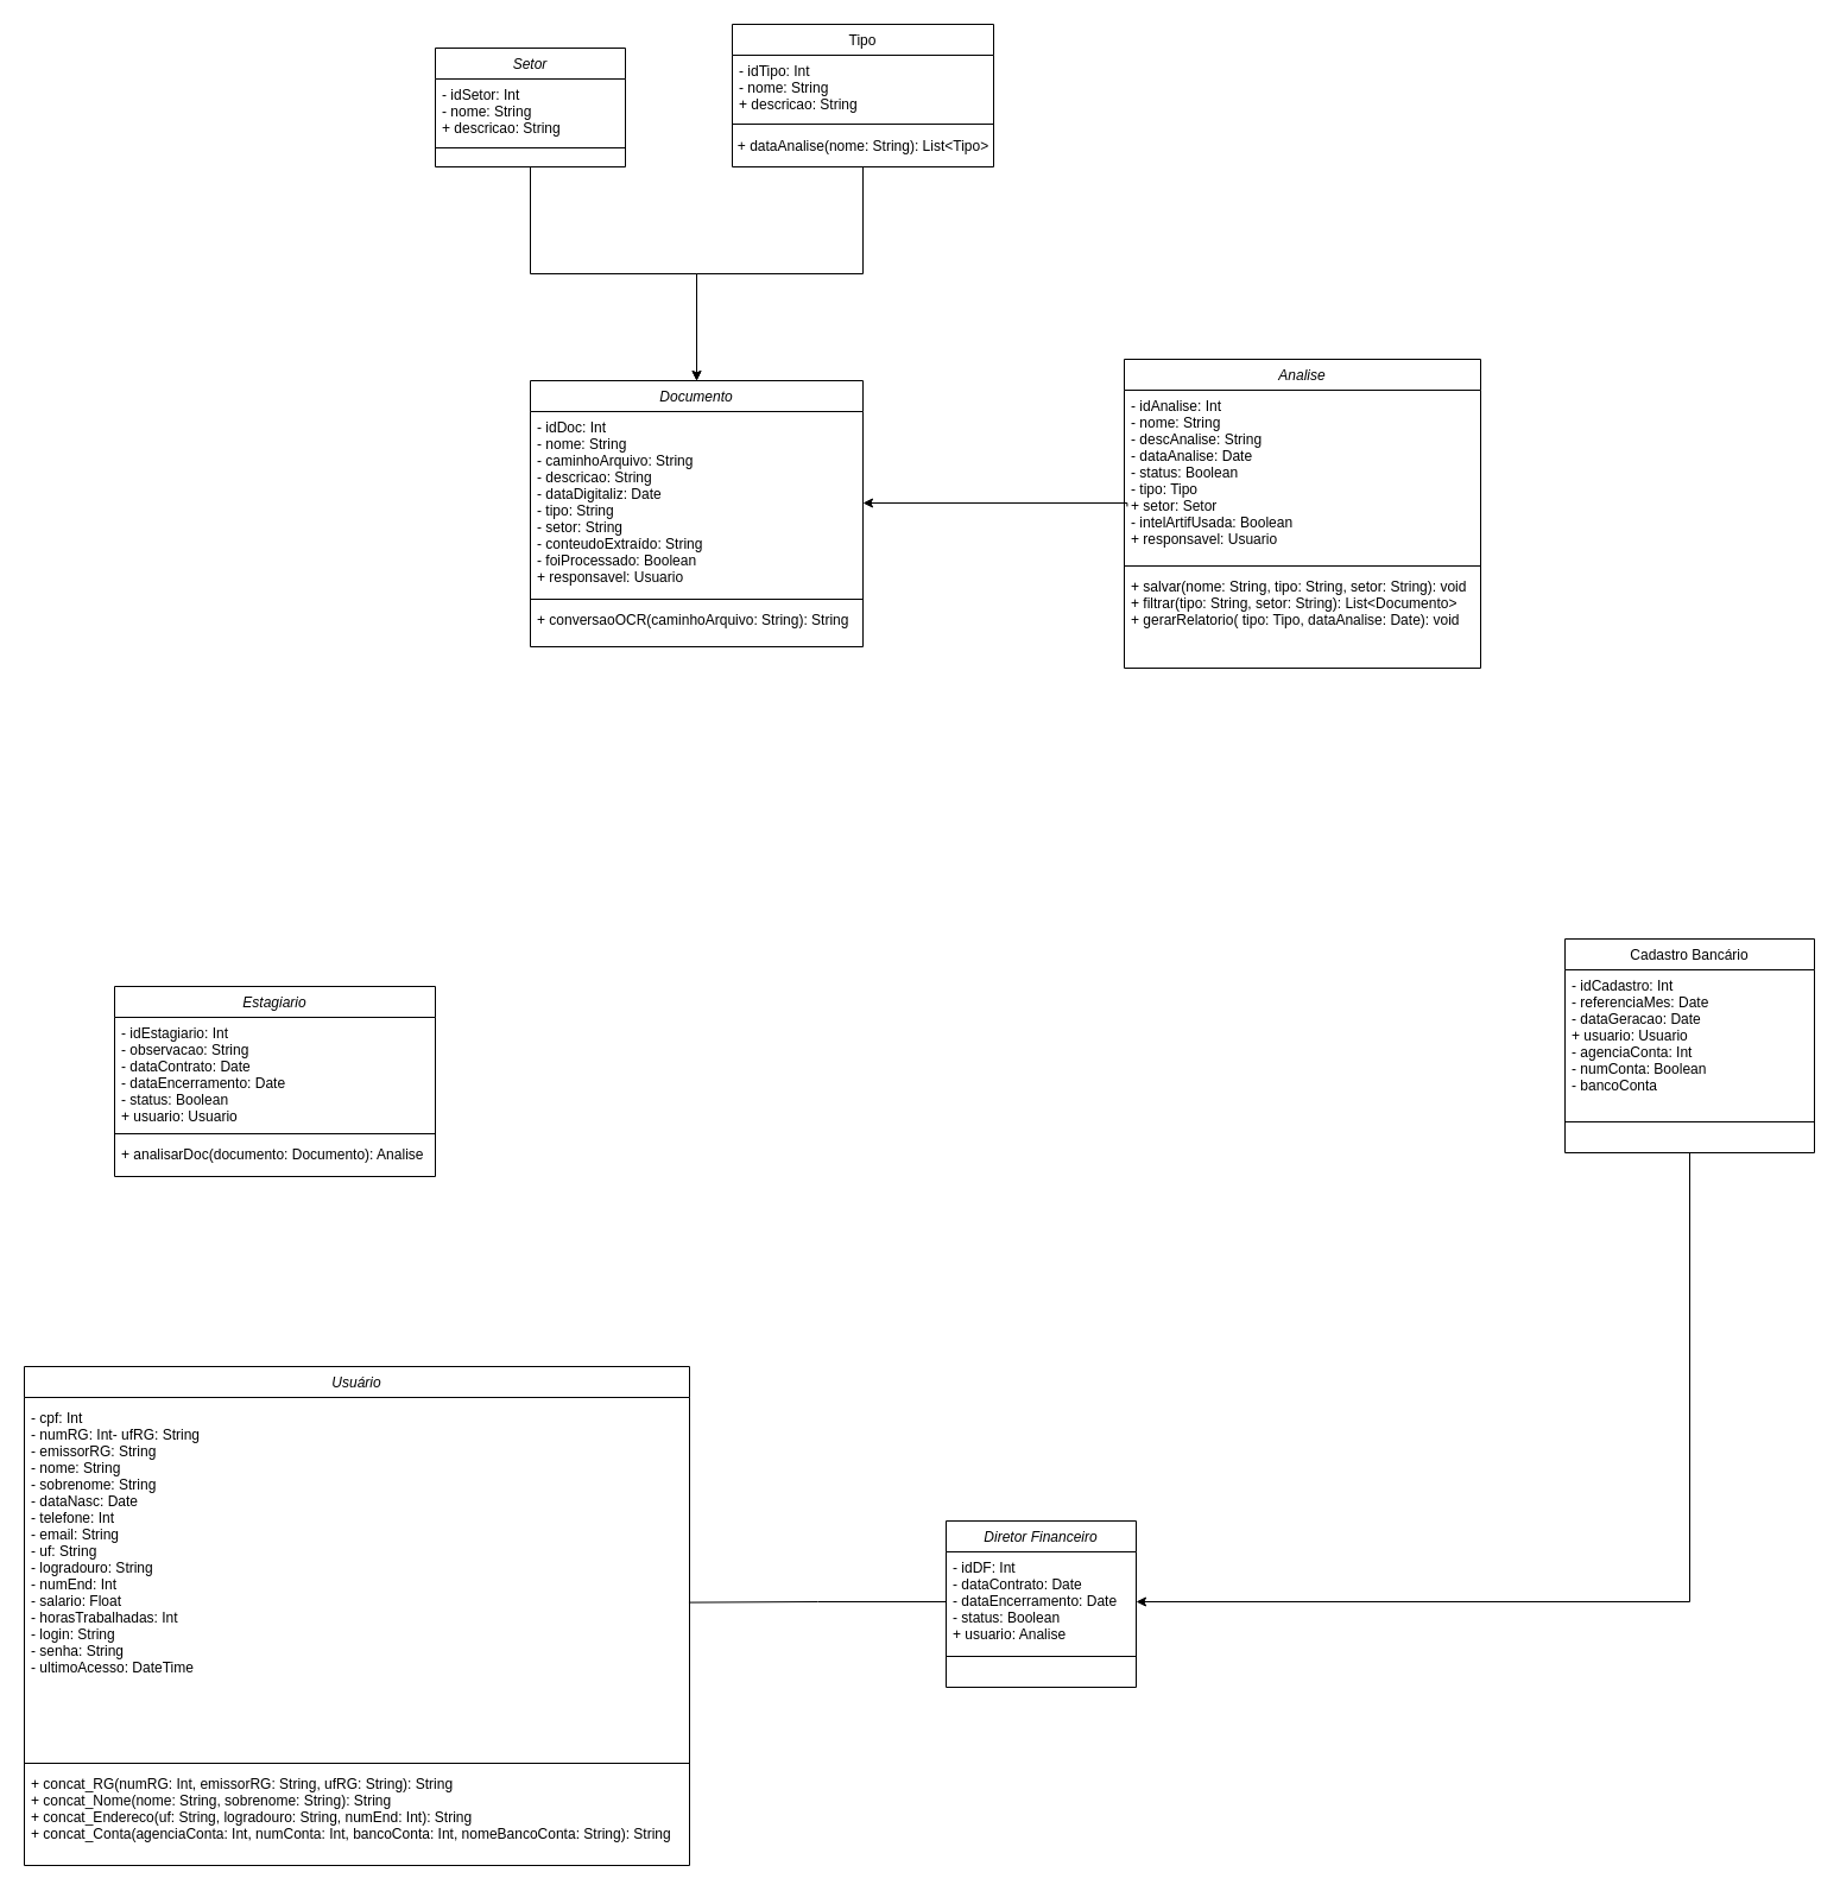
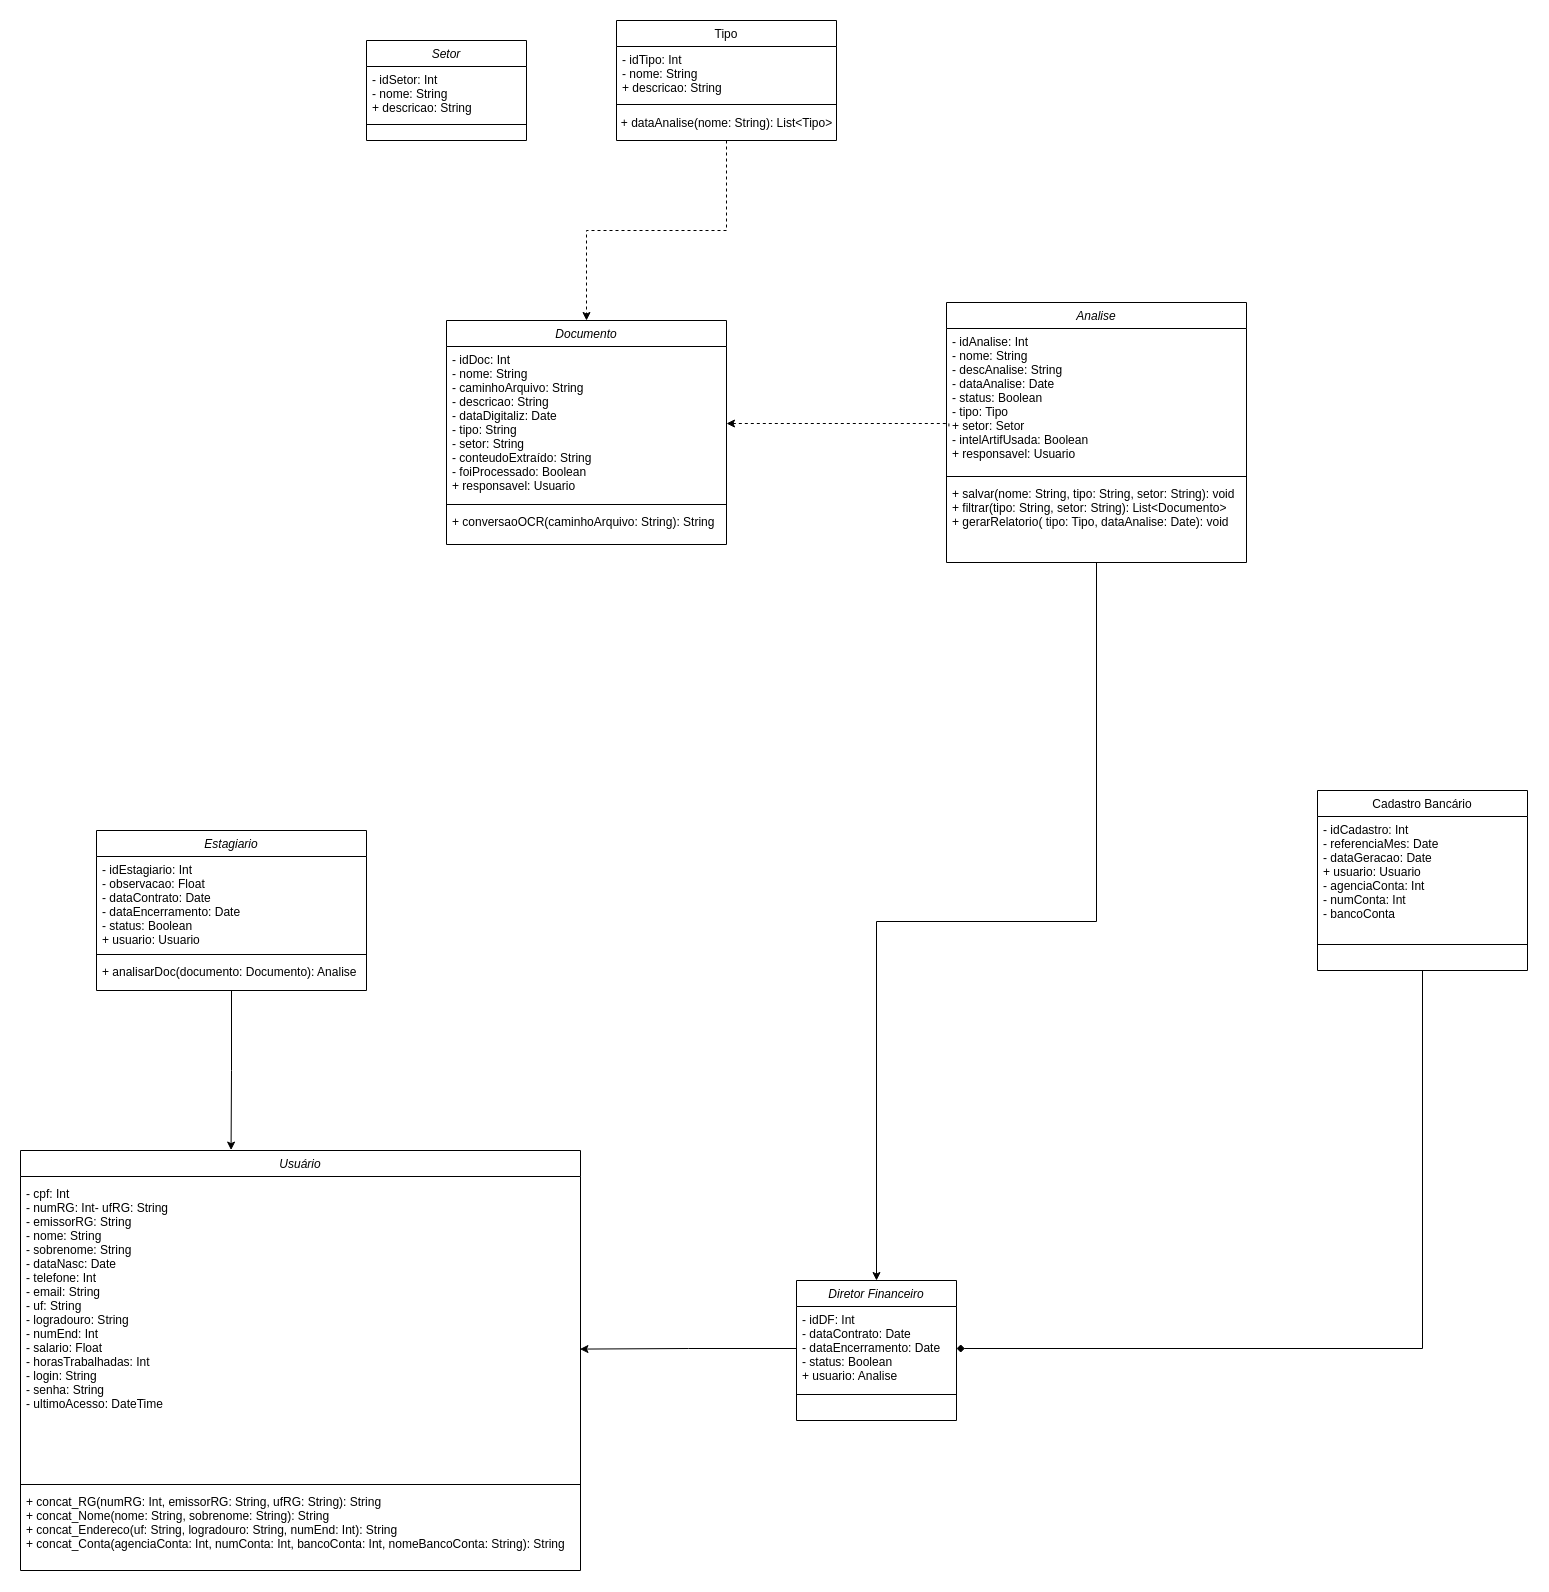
- <mxCell id="24" style="edgeStyle=orthogonalEdgeStyle;rounded=0;orthogonalLoop=1;jettySize=auto;html=1;exitX=0.5;exitY=1;exitDx=0;exitDy=0;entryX=0.5;entryY=0;entryDx=0;entryDy=0;" parent="1" source="25" target="28" edge="1"><mxGeometry relative="1" as="geometry" /></mxCell>
- <mxCell id="6" style="edgeStyle=orthogonalEdgeStyle;rounded=0;orthogonalLoop=1;jettySize=auto;html=1;exitX=0.5;exitY=1;exitDx=0;exitDy=0;entryX=0.5;entryY=0;entryDx=0;entryDy=0;" parent="1" source="7" target="28" edge="1"><mxGeometry relative="1" as="geometry" /></mxCell>
+ <mxCell id="6" style="edgeStyle=orthogonalEdgeStyle;rounded=0;orthogonalLoop=1;jettySize=auto;html=1;exitX=0.5;exitY=1;exitDx=0;exitDy=0;entryX=0.5;entryY=0;entryDx=0;entryDy=0;dashed=1;" parent="1" source="7" target="28" edge="1"><mxGeometry relative="1" as="geometry" /></mxCell>
- <mxCell id="38" style="edgeStyle=orthogonalEdgeStyle;rounded=0;orthogonalLoop=1;jettySize=auto;html=1;exitX=0.008;exitY=0.68;exitDx=0;exitDy=0;entryX=1;entryY=0.5;entryDx=0;entryDy=0;exitPerimeter=0;" parent="1" source="21" target="29" edge="1"><mxGeometry relative="1" as="geometry"><Array as="points"><mxPoint x="948" y="423" /></Array></mxGeometry></mxCell>
+ <mxCell id="38" style="edgeStyle=orthogonalEdgeStyle;rounded=0;orthogonalLoop=1;jettySize=auto;html=1;exitX=0.008;exitY=0.68;exitDx=0;exitDy=0;entryX=1;entryY=0.5;entryDx=0;entryDy=0;exitPerimeter=0;dashed=1;" parent="1" source="21" target="29" edge="1"><mxGeometry relative="1" as="geometry"><Array as="points"><mxPoint x="948" y="423" /></Array></mxGeometry></mxCell>
- <mxCell id="13" value="- idCadastro: Int&#10;- referenciaMes: Date&#10;- dataGeracao: Date&#10;+ usuario: Usuario&#10;- agenciaConta: Int&#10;- numConta: Boolean&#10;- bancoConta" style="text;align=left;verticalAlign=top;spacingLeft=4;spacingRight=4;overflow=hidden;rotatable=0;points=[[0,0.5],[1,0.5]];portConstraint=eastwest;rounded=0;shadow=0;html=0;" parent="12" vertex="1"><mxGeometry y="26" width="210" height="124" as="geometry" /></mxCell>
+ <mxCell id="13" value="- idCadastro: Int&#10;- referenciaMes: Date&#10;- dataGeracao: Date&#10;+ usuario: Usuario&#10;- agenciaConta: Int&#10;- numConta: Int&#10;- bancoConta" style="text;align=left;verticalAlign=top;spacingLeft=4;spacingRight=4;overflow=hidden;rotatable=0;points=[[0,0.5],[1,0.5]];portConstraint=eastwest;rounded=0;shadow=0;html=0;" parent="12" vertex="1"><mxGeometry y="26" width="210" height="124" as="geometry" /></mxCell>
- <mxCell id="3" value="- idEstagiario: Int&#10;- observacao: String&#10;- dataContrato: Date&#10;- dataEncerramento: Date&#10;- status: Boolean&#10;+ usuario: Usuario" style="text;align=left;verticalAlign=top;spacingLeft=4;spacingRight=4;overflow=hidden;rotatable=0;points=[[0,0.5],[1,0.5]];portConstraint=eastwest;rounded=0;shadow=0;html=0;" parent="2" vertex="1"><mxGeometry y="26" width="270" height="94" as="geometry" /></mxCell>
+ <mxCell id="3" value="- idEstagiario: Int&#10;- observacao: Float&#10;- dataContrato: Date&#10;- dataEncerramento: Date&#10;- status: Boolean&#10;+ usuario: Usuario" style="text;align=left;verticalAlign=top;spacingLeft=4;spacingRight=4;overflow=hidden;rotatable=0;points=[[0,0.5],[1,0.5]];portConstraint=eastwest;rounded=0;shadow=0;html=0;" parent="2" vertex="1"><mxGeometry y="26" width="270" height="94" as="geometry" /></mxCell>
+ <mxCell id="19" style="edgeStyle=orthogonalEdgeStyle;rounded=0;orthogonalLoop=1;jettySize=auto;html=1;exitX=0.5;exitY=1;exitDx=0;exitDy=0;entryX=0.5;entryY=0;entryDx=0;entryDy=0;" parent="1" source="20" target="16" edge="1"><mxGeometry relative="1" as="geometry" /></mxCell>
+ <mxCell id="40" style="edgeStyle=orthogonalEdgeStyle;rounded=0;orthogonalLoop=1;jettySize=auto;html=1;exitX=0.5;exitY=1;exitDx=0;exitDy=0;entryX=0.376;entryY=-0.001;entryDx=0;entryDy=0;entryPerimeter=0;" parent="1" source="2" target="32" edge="1"><mxGeometry relative="1" as="geometry" /></mxCell>
- <mxCell id="39" style="edgeStyle=orthogonalEdgeStyle;rounded=0;orthogonalLoop=1;jettySize=auto;html=1;exitX=0;exitY=0.5;exitDx=0;exitDy=0;entryX=0.999;entryY=0.562;entryDx=0;entryDy=0;entryPerimeter=0;endArrow=none;" parent="1" source="17" target="34" edge="1"><mxGeometry relative="1" as="geometry" /></mxCell>
+ <mxCell id="39" style="edgeStyle=orthogonalEdgeStyle;rounded=0;orthogonalLoop=1;jettySize=auto;html=1;exitX=0;exitY=0.5;exitDx=0;exitDy=0;entryX=0.999;entryY=0.562;entryDx=0;entryDy=0;entryPerimeter=0;" parent="1" source="17" target="34" edge="1"><mxGeometry relative="1" as="geometry" /></mxCell>
- <mxCell id="11" style="edgeStyle=orthogonalEdgeStyle;rounded=0;orthogonalLoop=1;jettySize=auto;html=1;exitX=0.5;exitY=1;exitDx=0;exitDy=0;entryX=1;entryY=0.5;entryDx=0;entryDy=0;" parent="1" source="12" target="17" edge="1"><mxGeometry relative="1" as="geometry" /></mxCell>
+ <mxCell id="11" style="edgeStyle=orthogonalEdgeStyle;rounded=0;orthogonalLoop=1;jettySize=auto;html=1;exitX=0.5;exitY=1;exitDx=0;exitDy=0;entryX=1;entryY=0.5;entryDx=0;entryDy=0;endArrow=diamond;" parent="1" source="12" target="17" edge="1"><mxGeometry relative="1" as="geometry" /></mxCell>
